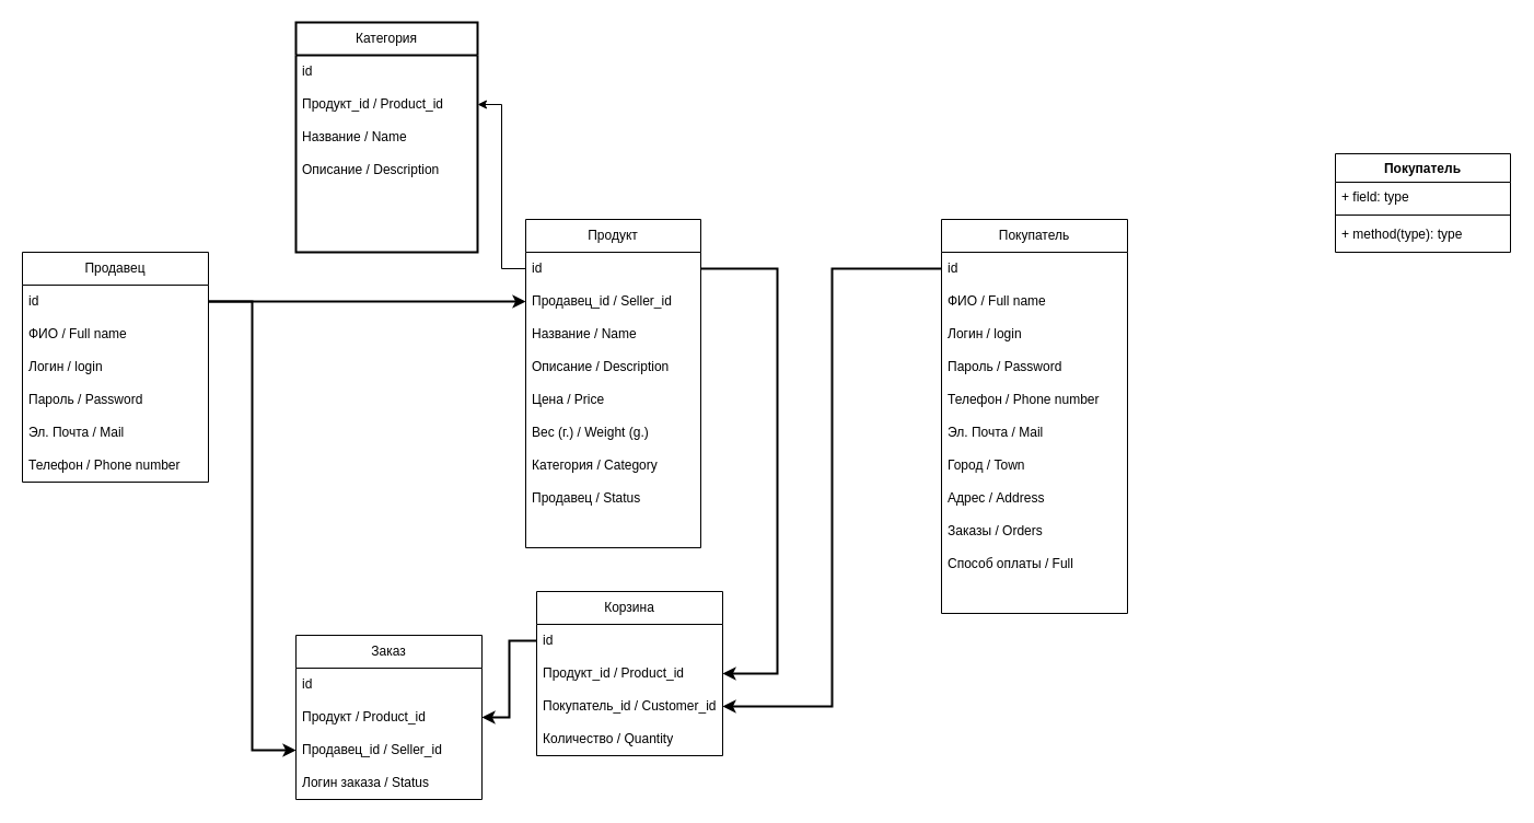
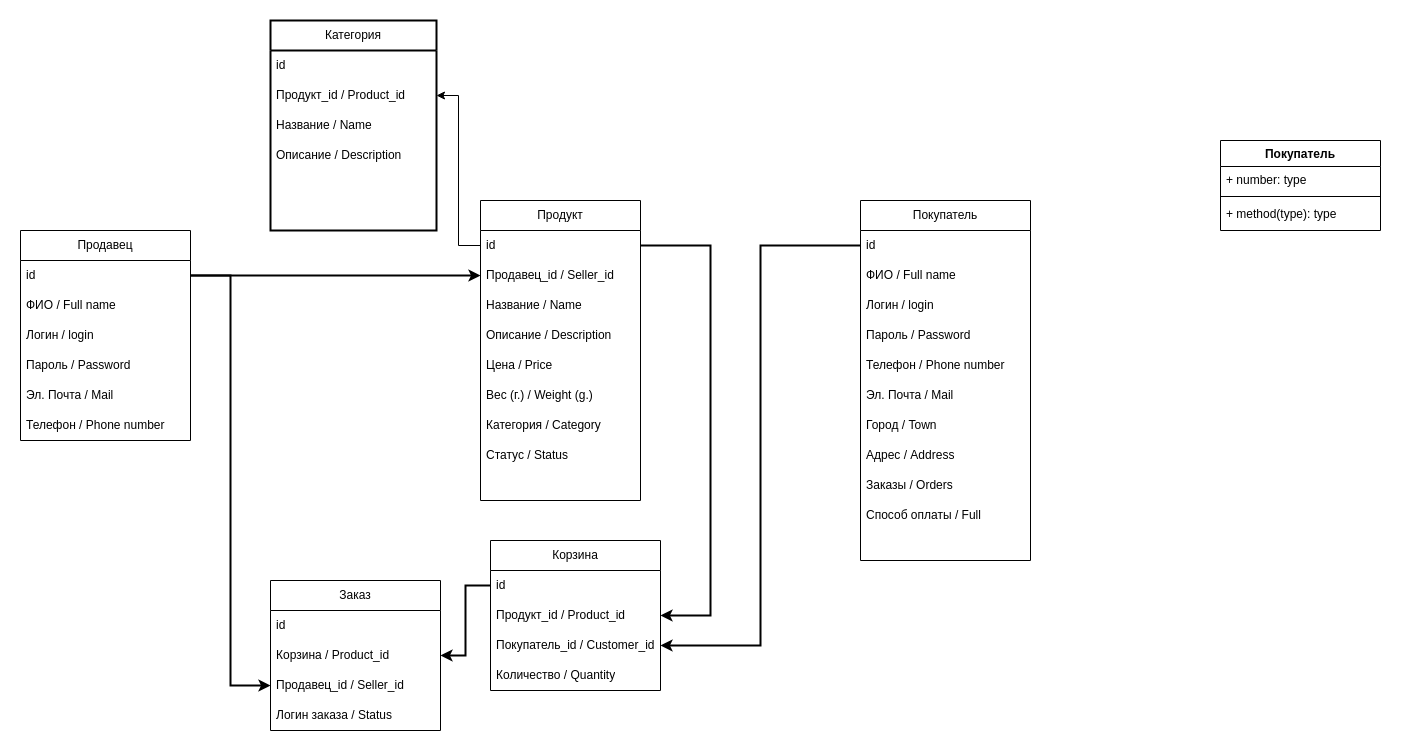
- <mxCell id="55" value="+ field: type" style="text;strokeColor=none;fillColor=none;align=left;verticalAlign=top;spacingLeft=4;spacingRight=4;overflow=hidden;rotatable=0;points=[[0,0.5],[1,0.5]];portConstraint=eastwest;whiteSpace=wrap;html=1;" vertex="1" parent="54"><mxGeometry y="26" width="160" height="26" as="geometry" /></mxCell>
+ <mxCell id="55" value="+ number: type" style="text;strokeColor=none;fillColor=none;align=left;verticalAlign=top;spacingLeft=4;spacingRight=4;overflow=hidden;rotatable=0;points=[[0,0.5],[1,0.5]];portConstraint=eastwest;whiteSpace=wrap;html=1;" vertex="1" parent="54"><mxGeometry y="26" width="160" height="26" as="geometry" /></mxCell>
- <mxCell id="10" value="Продавец / Status" style="text;strokeColor=none;fillColor=none;align=left;verticalAlign=middle;spacingLeft=4;spacingRight=4;overflow=hidden;points=[[0,0.5],[1,0.5]];portConstraint=eastwest;rotatable=0;whiteSpace=wrap;html=1;" vertex="1" parent="2"><mxGeometry y="240" width="160" height="30" as="geometry" /></mxCell>
+ <mxCell id="10" value="Статус / Status" style="text;strokeColor=none;fillColor=none;align=left;verticalAlign=middle;spacingLeft=4;spacingRight=4;overflow=hidden;points=[[0,0.5],[1,0.5]];portConstraint=eastwest;rotatable=0;whiteSpace=wrap;html=1;" vertex="1" parent="2"><mxGeometry y="240" width="160" height="30" as="geometry" /></mxCell>
- <mxCell id="40" value="Продукт / Product_id" style="text;strokeColor=none;fillColor=none;align=left;verticalAlign=middle;spacingLeft=4;spacingRight=4;overflow=hidden;points=[[0,0.5],[1,0.5]];portConstraint=eastwest;rotatable=0;whiteSpace=wrap;html=1;" vertex="1" parent="38"><mxGeometry y="60" width="170" height="30" as="geometry" /></mxCell>
+ <mxCell id="40" value="Корзина / Product_id" style="text;strokeColor=none;fillColor=none;align=left;verticalAlign=middle;spacingLeft=4;spacingRight=4;overflow=hidden;points=[[0,0.5],[1,0.5]];portConstraint=eastwest;rotatable=0;whiteSpace=wrap;html=1;" vertex="1" parent="38"><mxGeometry y="60" width="170" height="30" as="geometry" /></mxCell>
